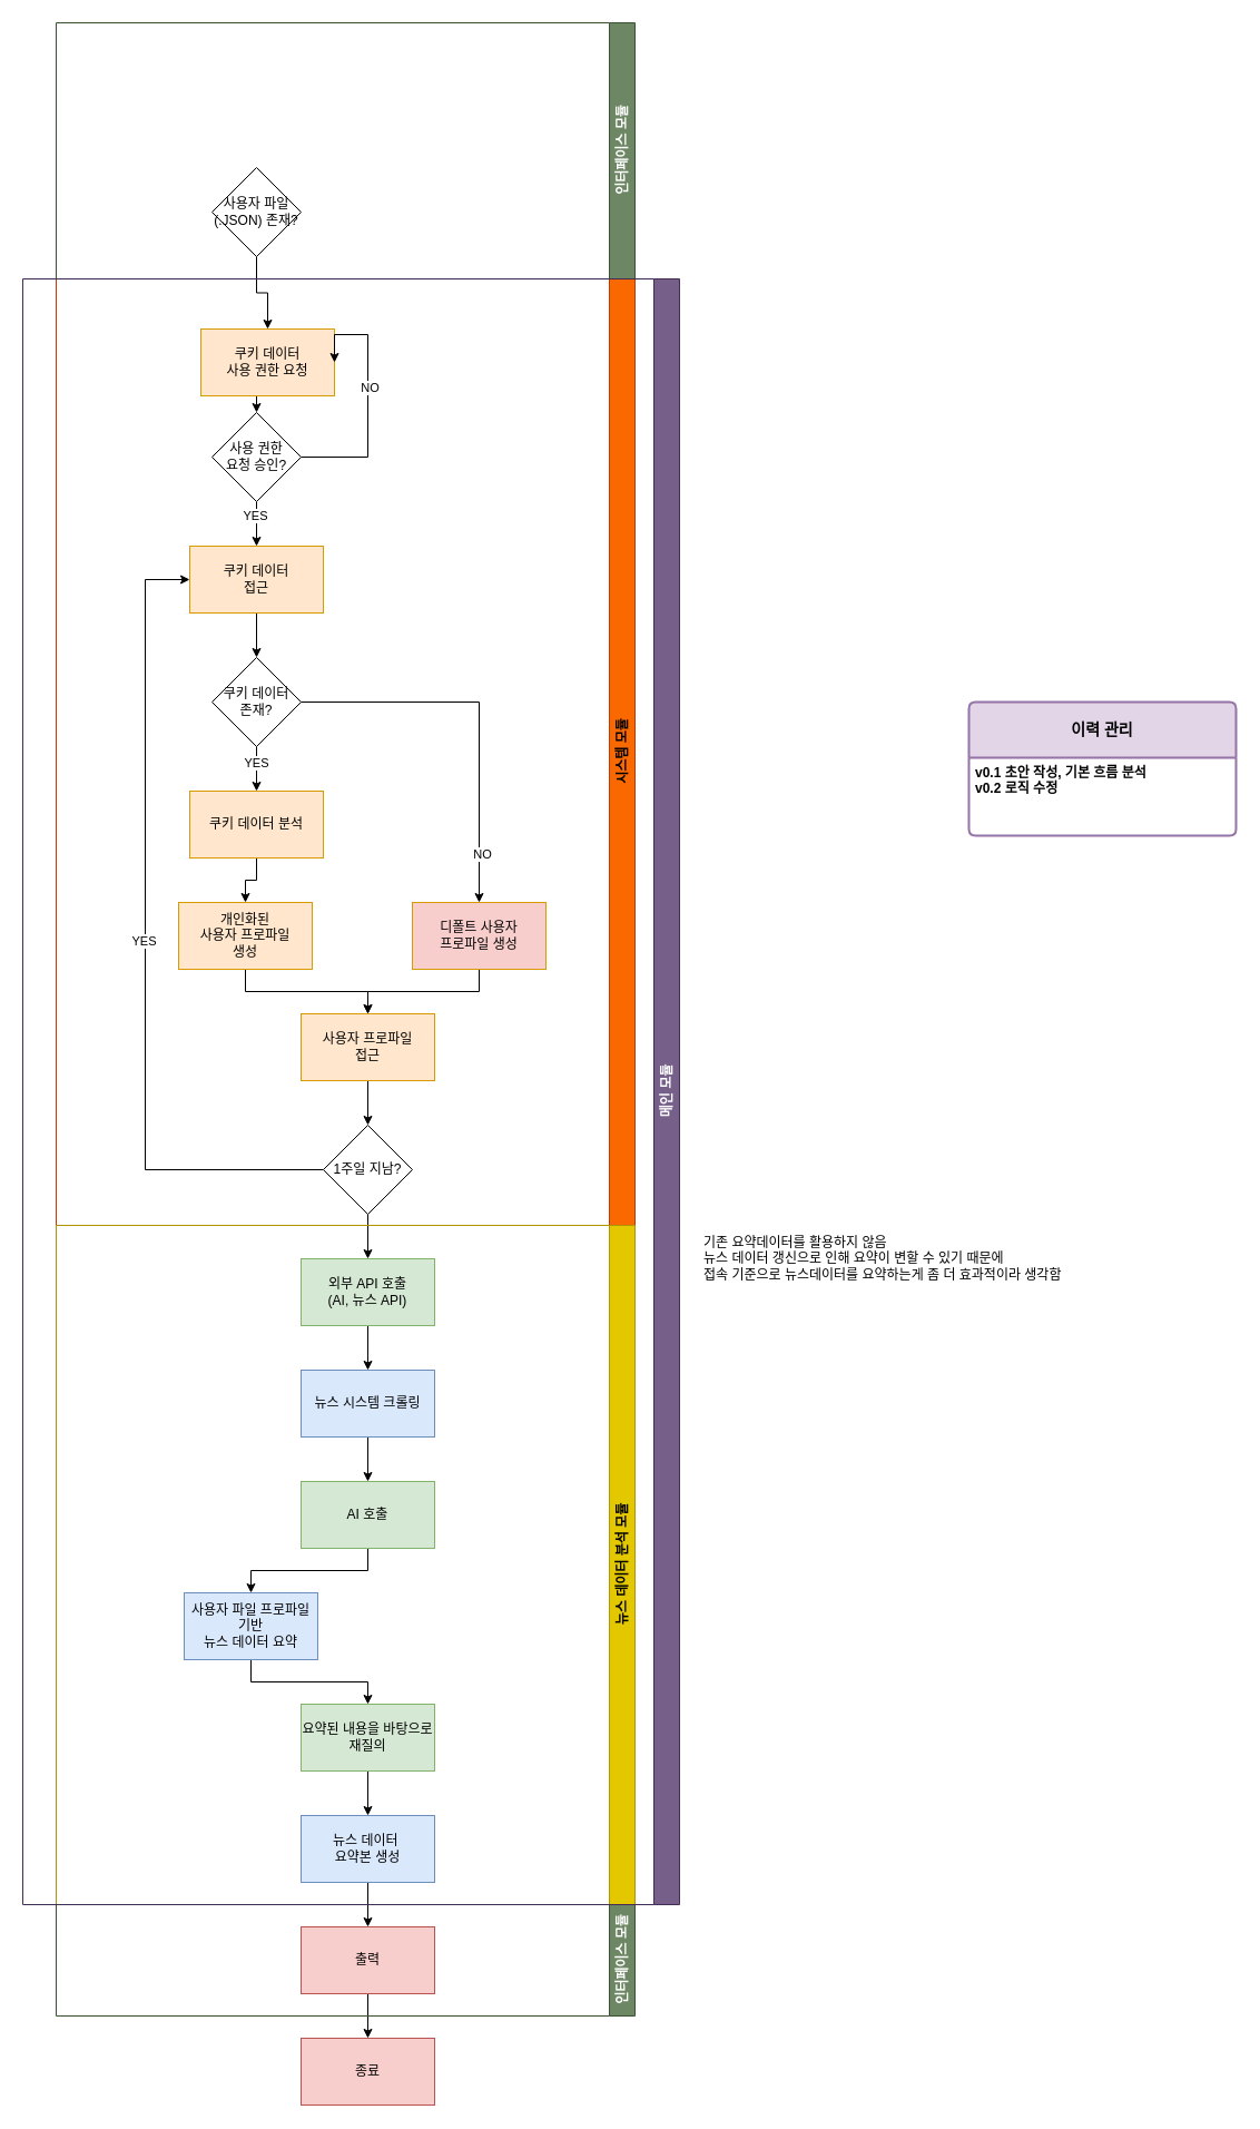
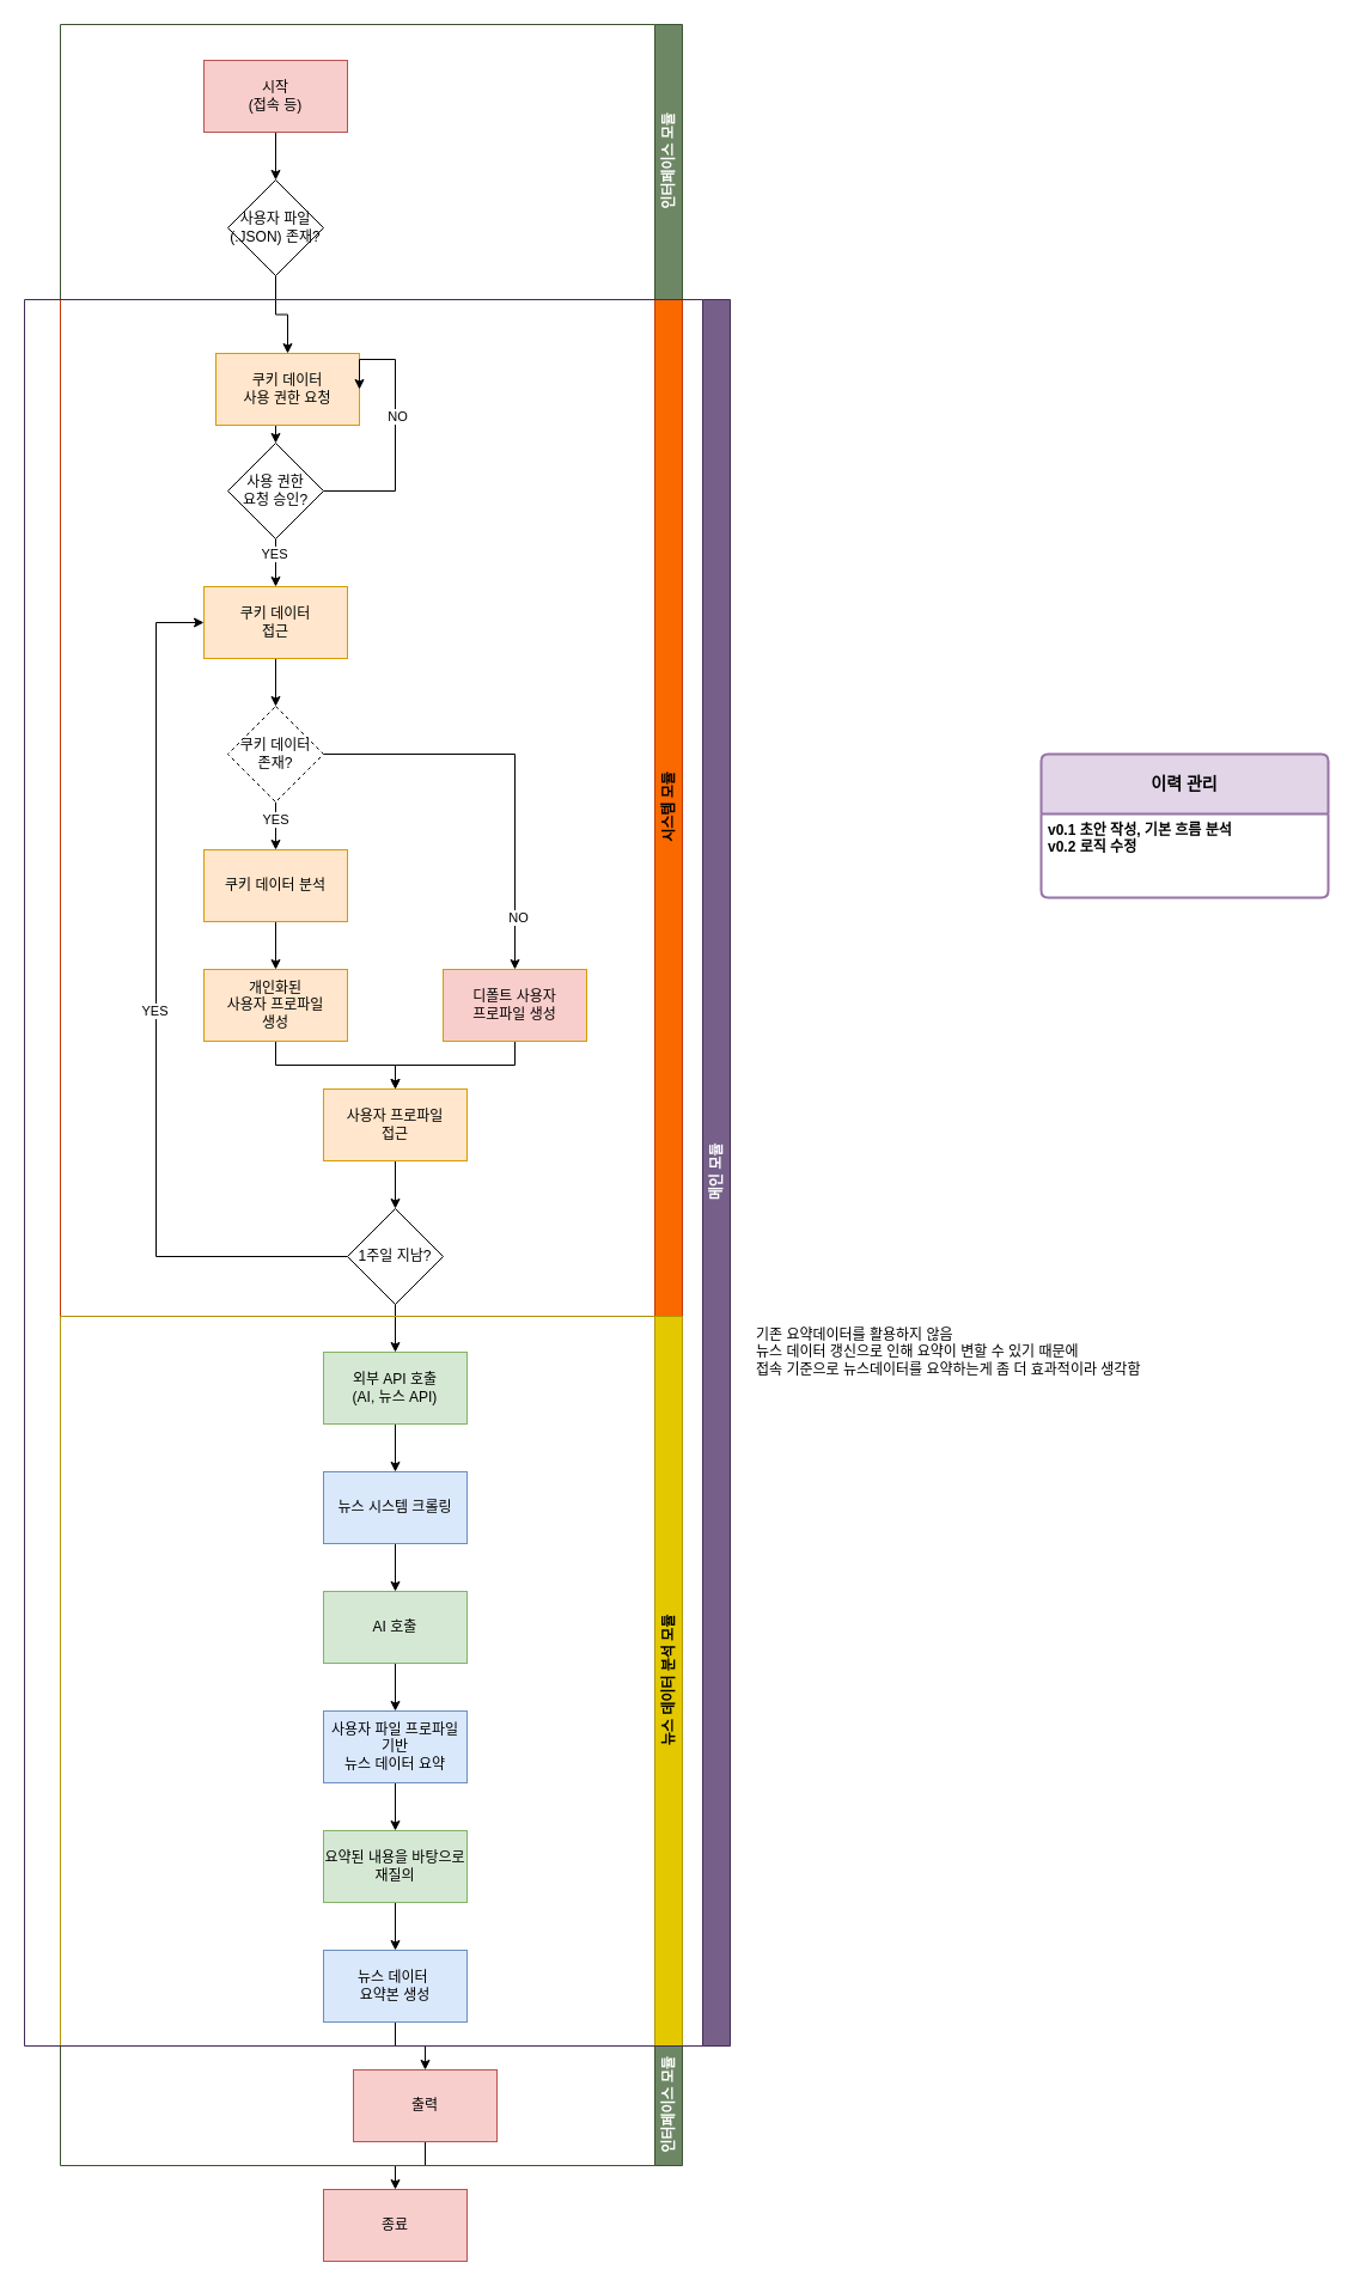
+ <mxCell id="3" value="시작&lt;div&gt;(접속 등)&lt;/div&gt;" style="rounded=0;whiteSpace=wrap;html=1;fillColor=#f8cecc;strokeColor=#b85450;" parent="1" vertex="1"><mxGeometry x="170" y="50" width="120" height="60" as="geometry" /></mxCell>
+ <mxCell id="2" style="edgeStyle=orthogonalEdgeStyle;rounded=0;orthogonalLoop=1;jettySize=auto;html=1;exitX=0.5;exitY=1;exitDx=0;exitDy=0;entryX=0.5;entryY=0;entryDx=0;entryDy=0;" parent="1" source="3" target="5" edge="1"><mxGeometry relative="1" as="geometry" /></mxCell>
- <mxCell id="21" value="쿠키 데이터&lt;div&gt;존재?&lt;/div&gt;" style="rhombus;whiteSpace=wrap;html=1;" parent="1" vertex="1"><mxGeometry x="190" y="590" width="80" height="80" as="geometry" /></mxCell>
+ <mxCell id="21" value="쿠키 데이터&lt;div&gt;존재?&lt;/div&gt;" style="rhombus;whiteSpace=wrap;html=1;dashed=1;" parent="1" vertex="1"><mxGeometry x="190" y="590" width="80" height="80" as="geometry" /></mxCell>
- <mxCell id="27" value="개인화된&lt;div&gt;사용자 프로파일&lt;/div&gt;&lt;div&gt;생성&lt;/div&gt;" style="rounded=0;whiteSpace=wrap;html=1;fillColor=#ffe6cc;strokeColor=#d79b00;" parent="1" vertex="1"><mxGeometry x="160" y="810" width="120" height="60" as="geometry" /></mxCell>
+ <mxCell id="27" value="개인화된&lt;div&gt;사용자 프로파일&lt;/div&gt;&lt;div&gt;생성&lt;/div&gt;" style="rounded=0;whiteSpace=wrap;html=1;fillColor=#ffe6cc;strokeColor=#d79b00;" parent="1" vertex="1"><mxGeometry x="170" y="810" width="120" height="60" as="geometry" /></mxCell>
- <mxCell id="39" value="사용자 파일 프로파일 기반&lt;div&gt;뉴스 데이터 요약&lt;/div&gt;" style="rounded=0;whiteSpace=wrap;html=1;fillColor=#dae8fc;strokeColor=#6c8ebf;" parent="1" vertex="1"><mxGeometry x="165" y="1430" width="120" height="60" as="geometry" /></mxCell>
+ <mxCell id="39" value="사용자 파일 프로파일 기반&lt;div&gt;뉴스 데이터 요약&lt;/div&gt;" style="rounded=0;whiteSpace=wrap;html=1;fillColor=#dae8fc;strokeColor=#6c8ebf;" parent="1" vertex="1"><mxGeometry x="270" y="1430" width="120" height="60" as="geometry" /></mxCell>
- <mxCell id="45" value="출력" style="rounded=0;whiteSpace=wrap;html=1;fillColor=#f8cecc;strokeColor=#b85450;" parent="1" vertex="1"><mxGeometry x="270" y="1730" width="120" height="60" as="geometry" /></mxCell>
+ <mxCell id="45" value="출력" style="rounded=0;whiteSpace=wrap;html=1;fillColor=#f8cecc;strokeColor=#b85450;" parent="1" vertex="1"><mxGeometry x="295" y="1730" width="120" height="60" as="geometry" /></mxCell>
